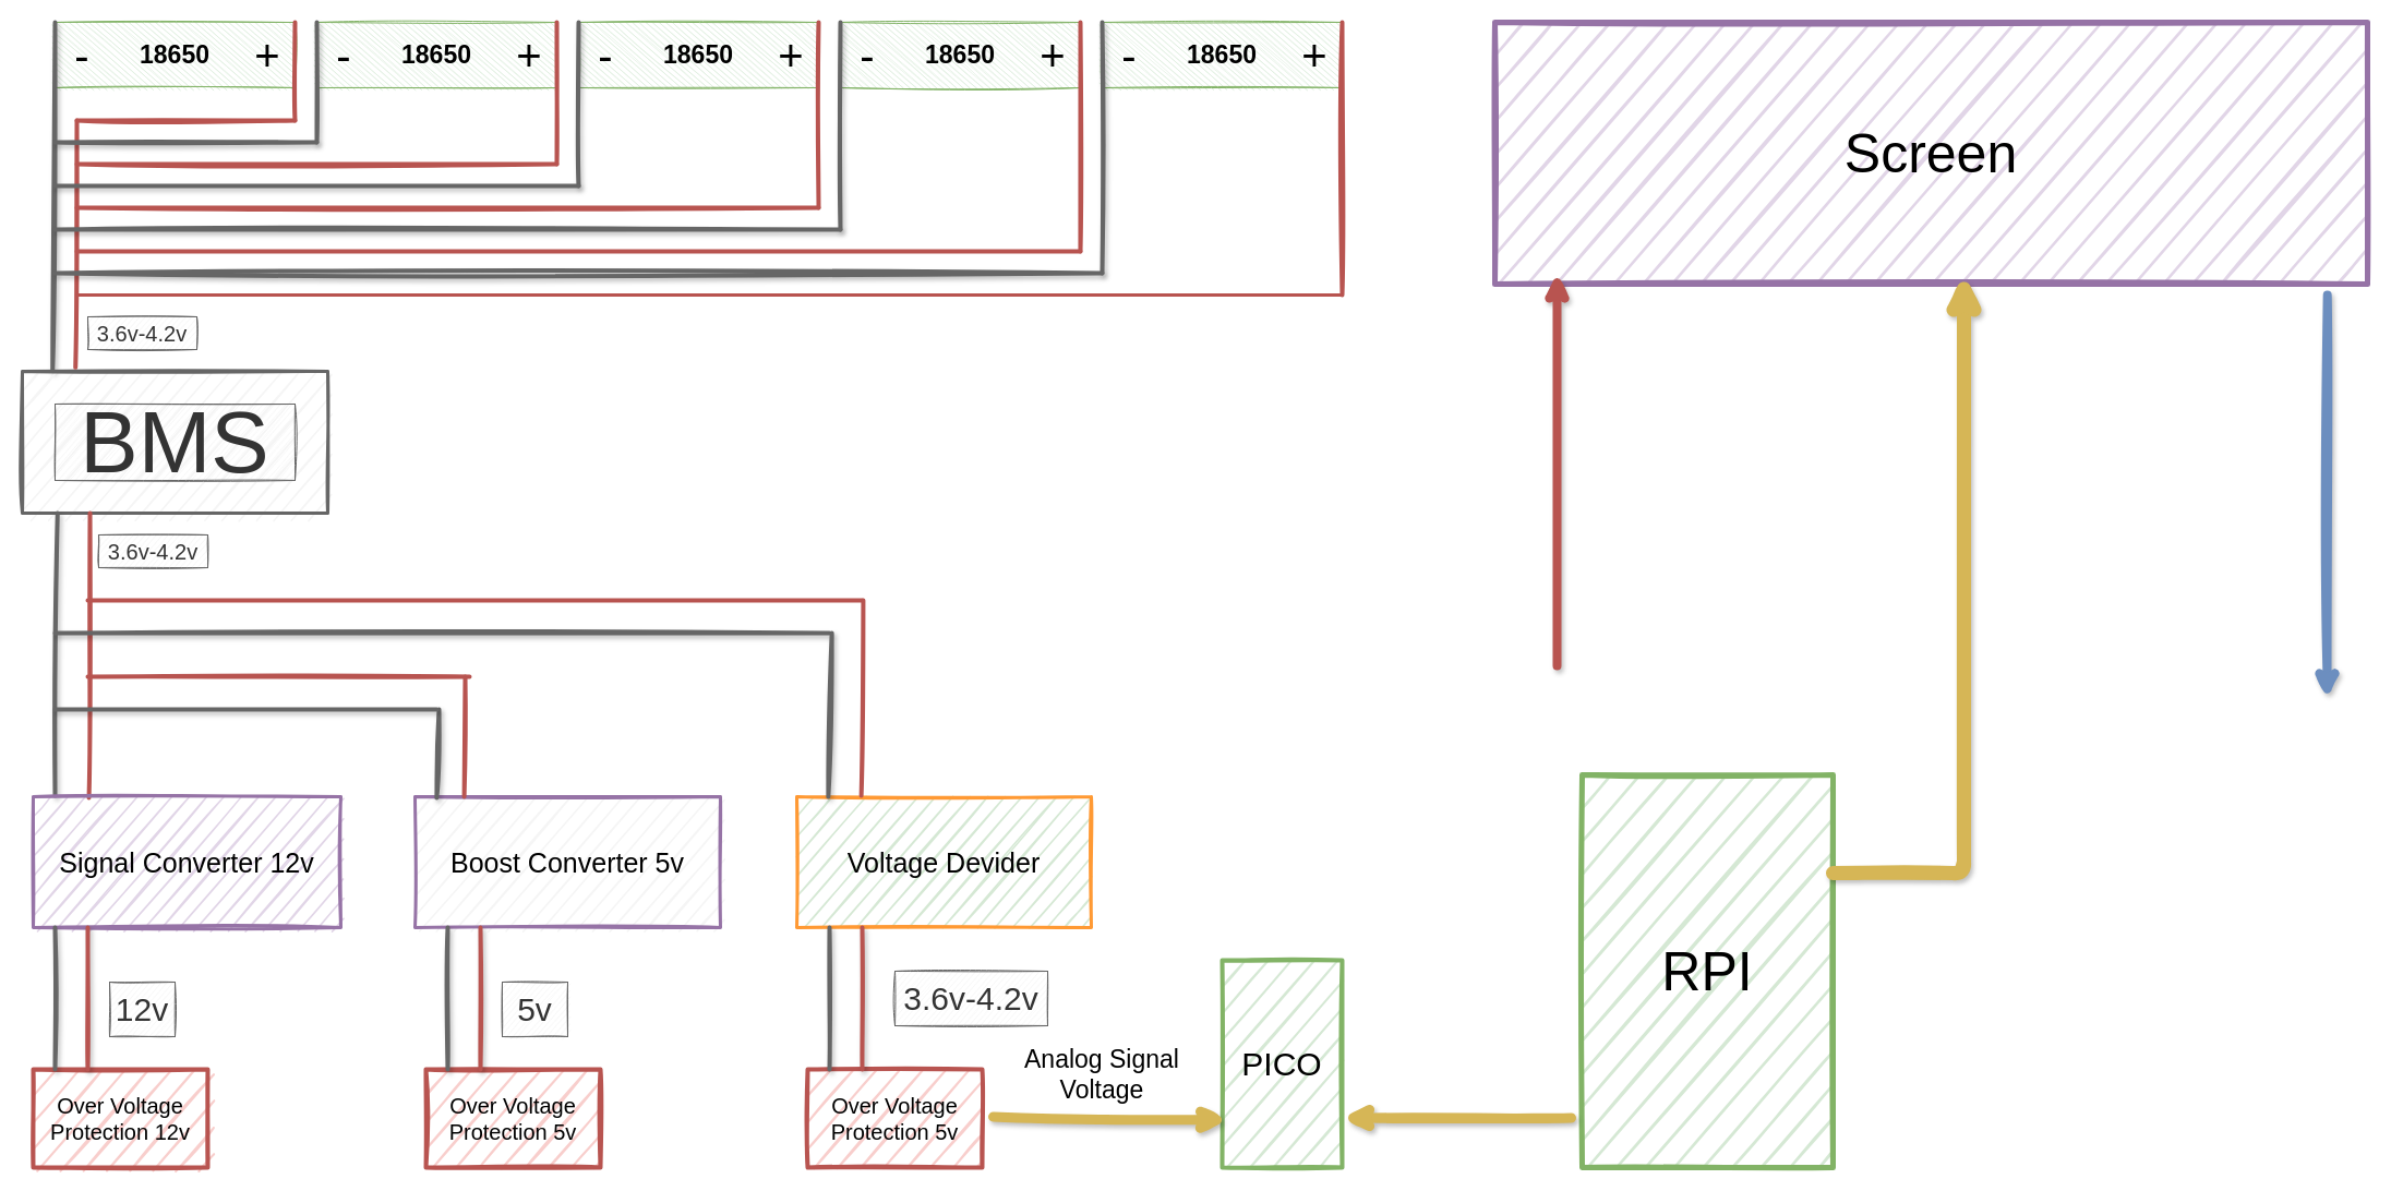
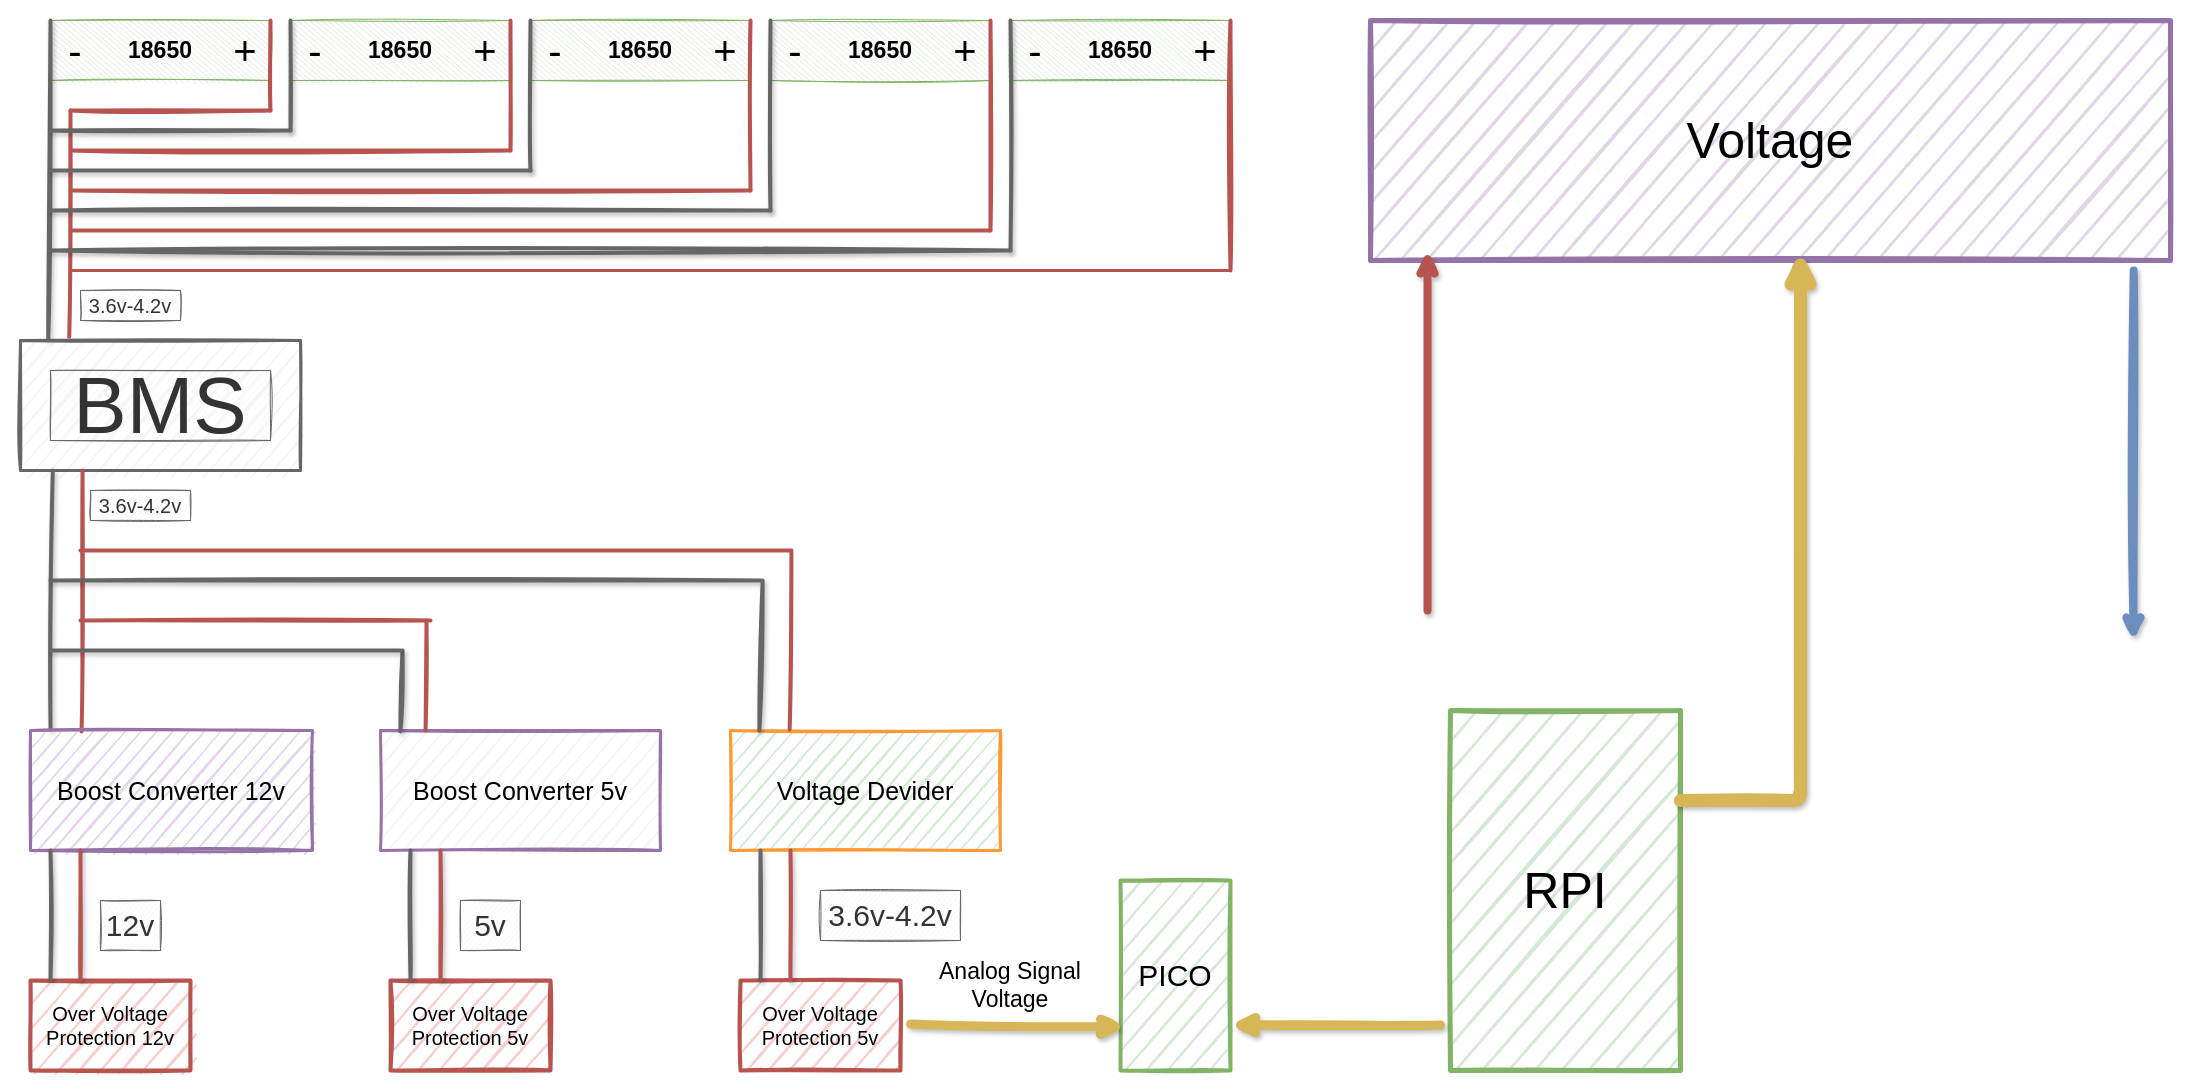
- <mxCell id="68" value="&lt;font style=&quot;font-size: 50px&quot;&gt;Screen&lt;/font&gt;" style="rounded=0;whiteSpace=wrap;html=1;sketch=1;strokeWidth=5;fillColor=#e1d5e7;strokeColor=#9673a6;" vertex="1" parent="1"><mxGeometry x="1370" y="20" width="800" height="240" as="geometry" /></mxCell>
+ <mxCell id="68" value="&lt;font style=&quot;font-size: 50px&quot;&gt;Voltage&lt;/font&gt;" style="rounded=0;whiteSpace=wrap;html=1;sketch=1;strokeWidth=5;fillColor=#e1d5e7;strokeColor=#9673a6;" vertex="1" parent="1"><mxGeometry x="1370" y="20" width="800" height="240" as="geometry" /></mxCell>
- <mxCell id="48" value="&lt;font style=&quot;font-size: 25px&quot;&gt;Signal Converter 12v&lt;/font&gt;" style="rounded=0;whiteSpace=wrap;html=1;sketch=1;strokeWidth=3;strokeColor=#9673a6;fillColor=#e1d5e7;" vertex="1" parent="1"><mxGeometry x="30" y="730" width="282" height="120" as="geometry" /></mxCell>
+ <mxCell id="48" value="&lt;font style=&quot;font-size: 25px&quot;&gt;Boost Converter 12v&lt;/font&gt;" style="rounded=0;whiteSpace=wrap;html=1;sketch=1;strokeWidth=3;strokeColor=#9673a6;fillColor=#e1d5e7;" vertex="1" parent="1"><mxGeometry x="30" y="730" width="282" height="120" as="geometry" /></mxCell>
